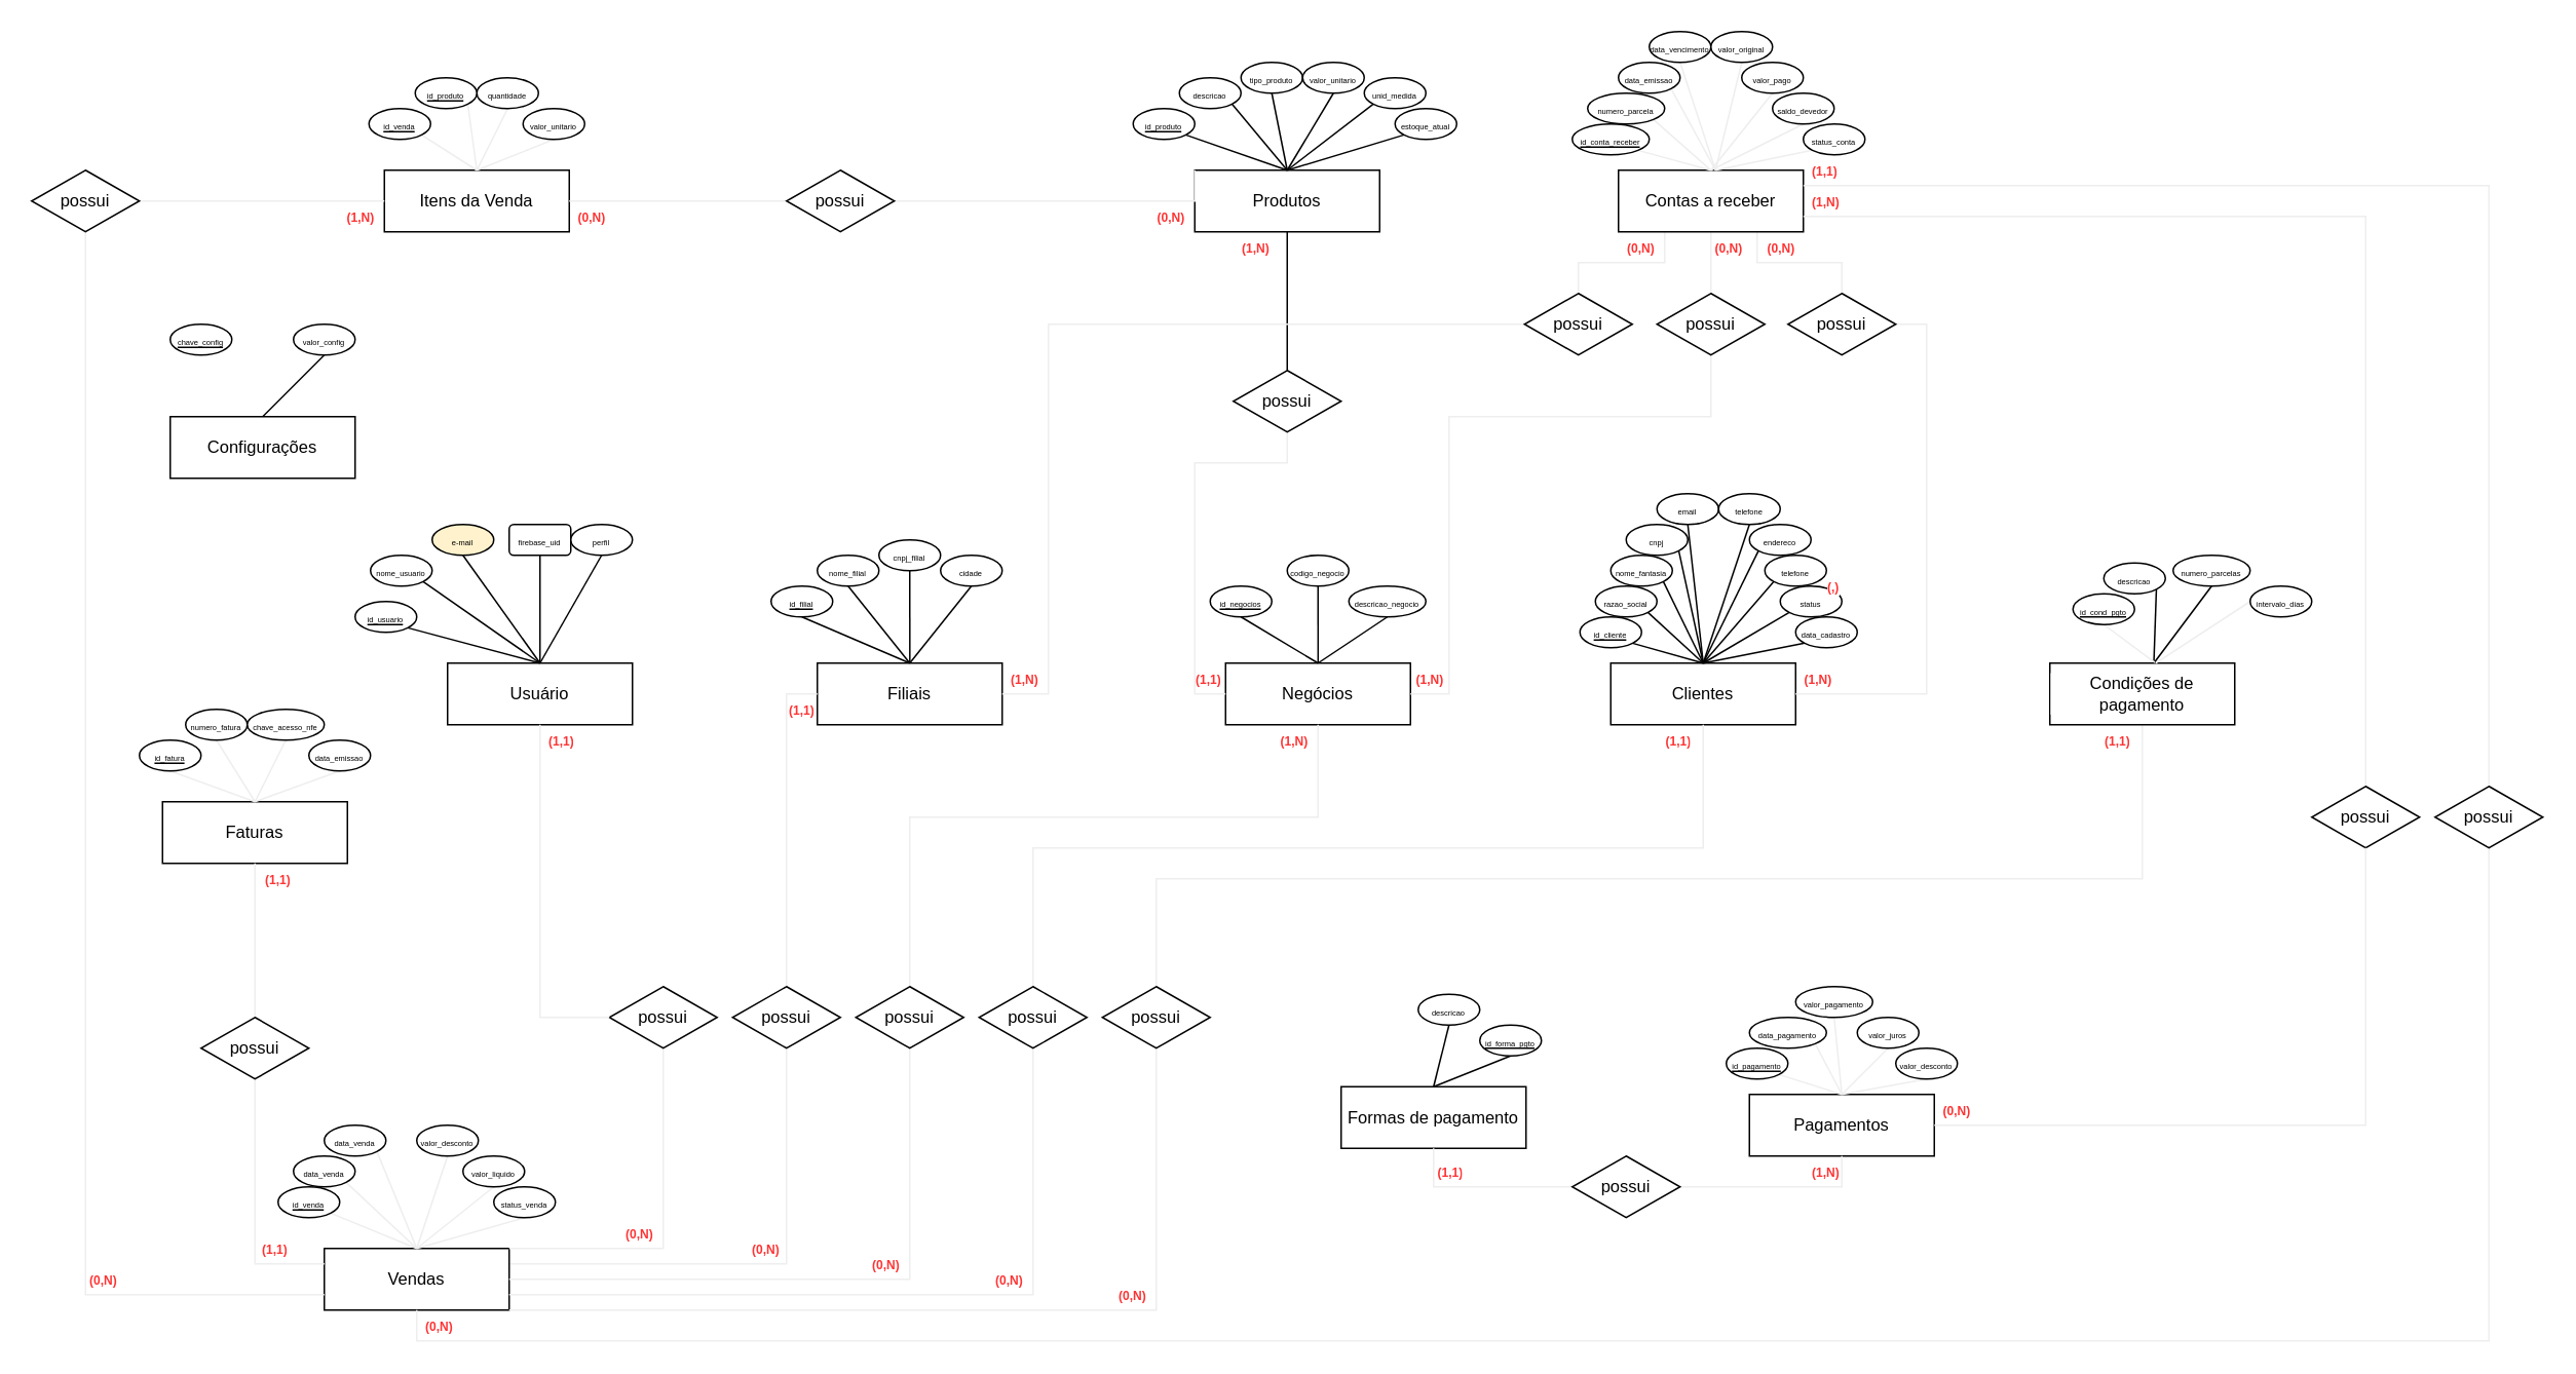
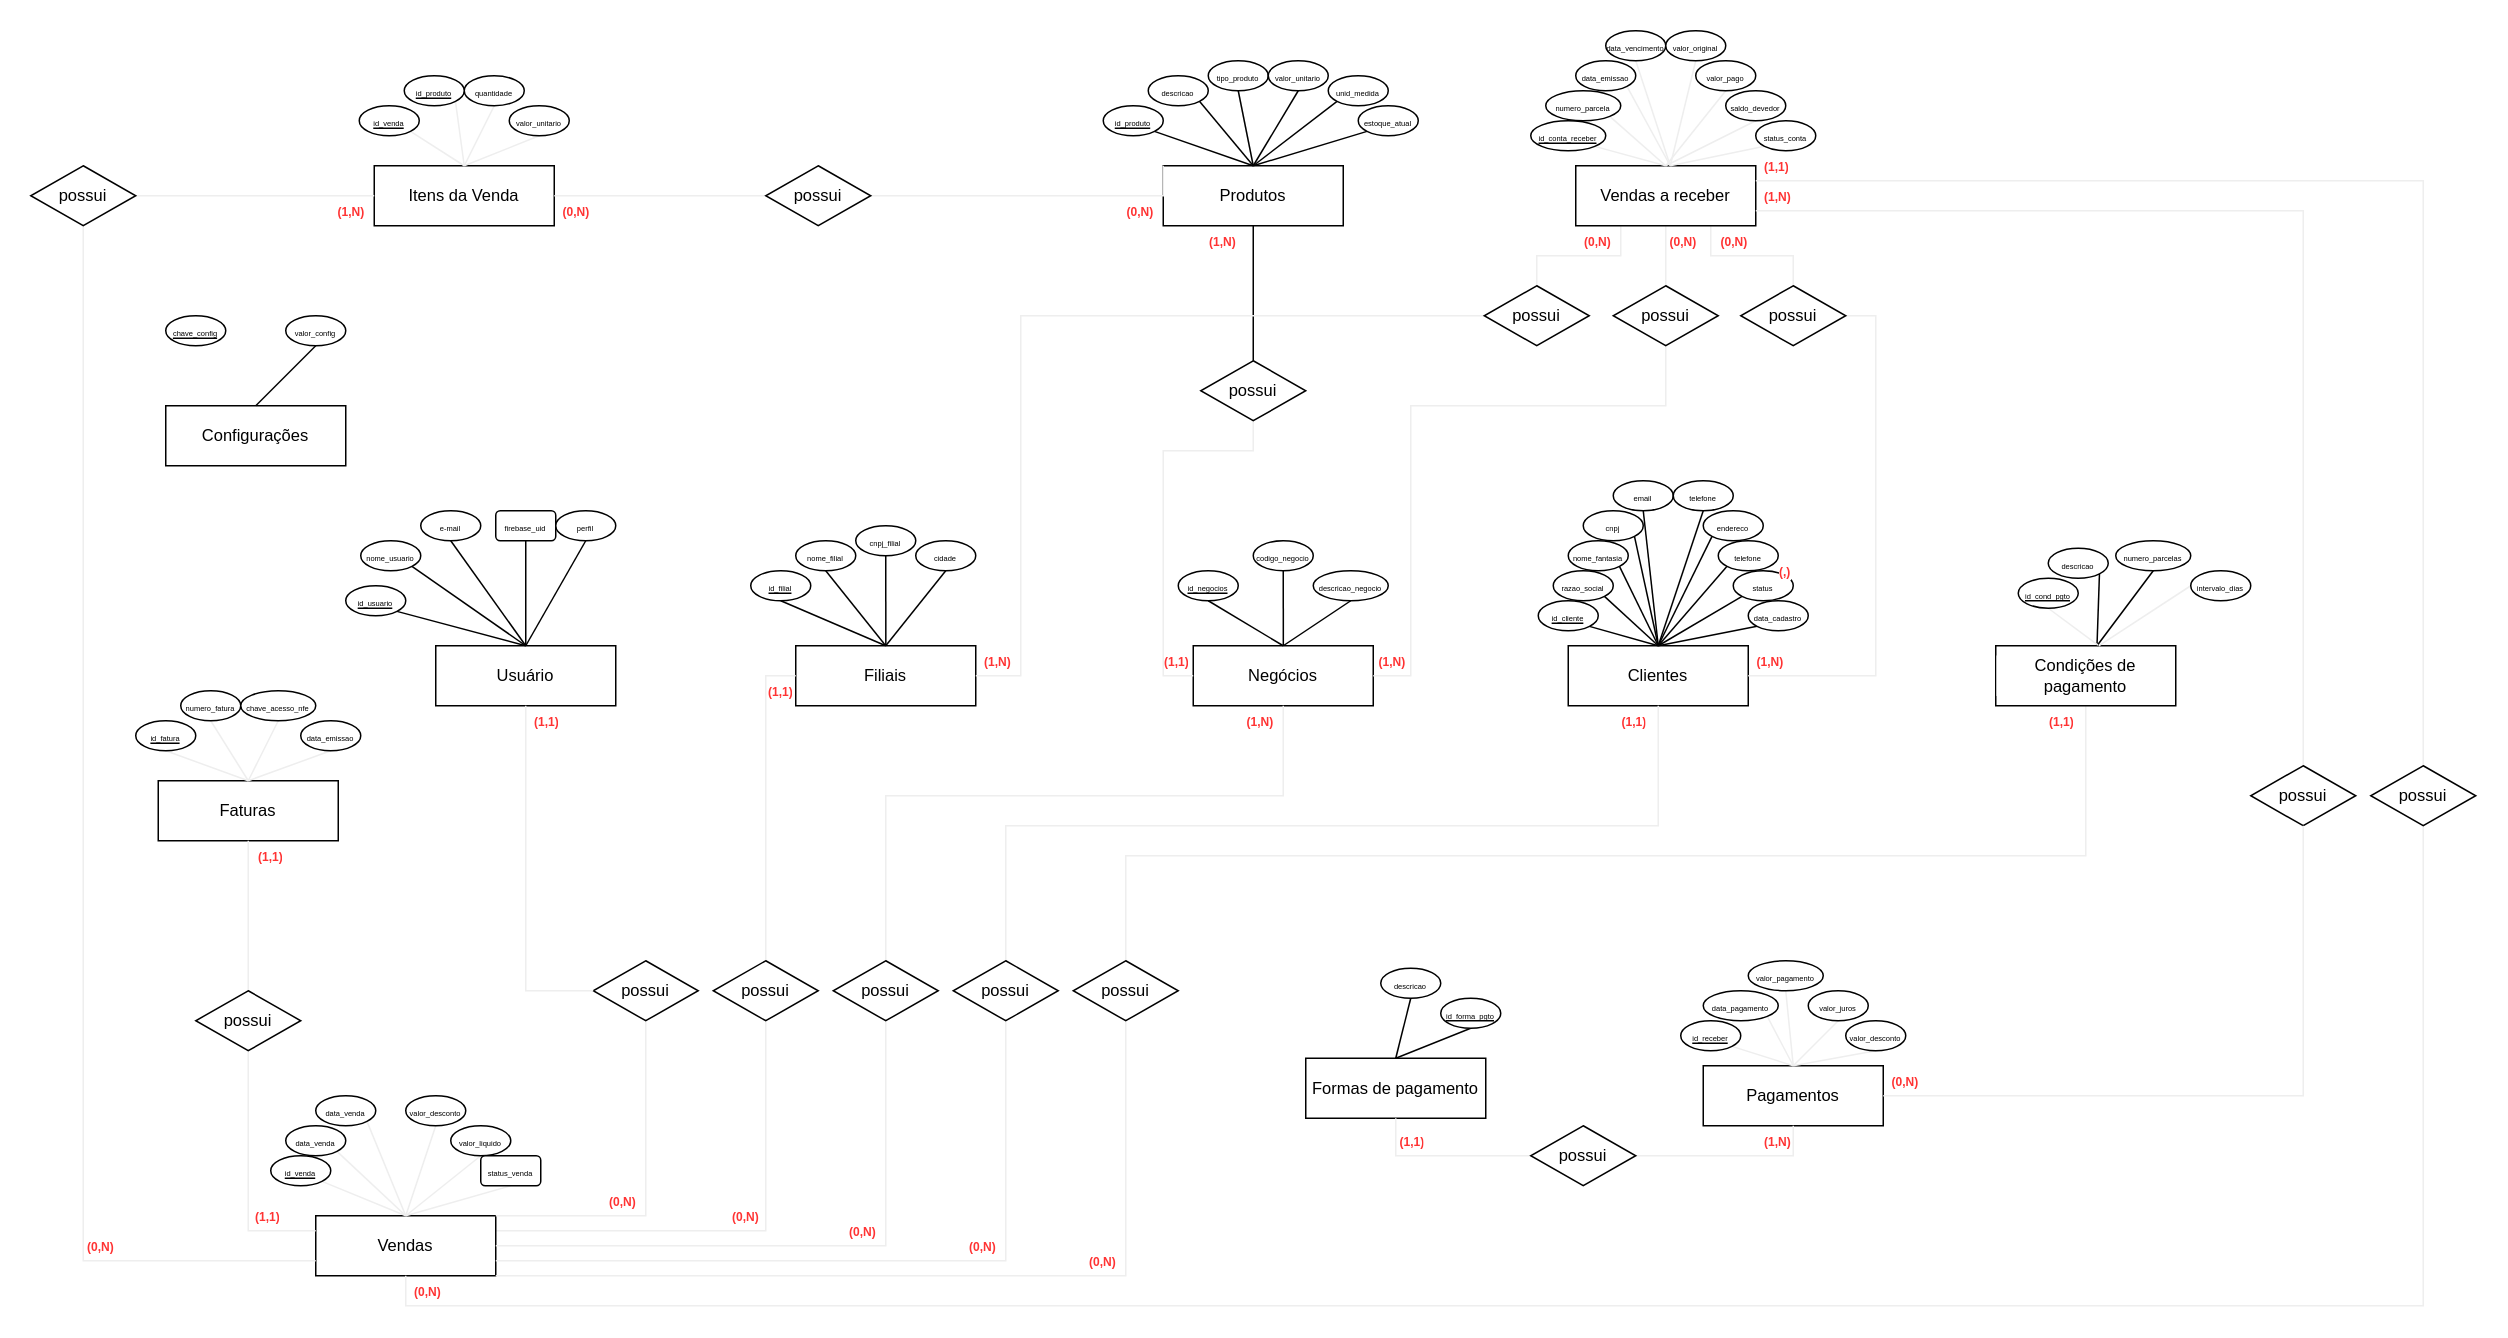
- <mxCell id="166" value="Contas a receber" style="whiteSpace=wrap;html=1;align=center;fontFamily=Helvetica;fontSize=11;fontColor=default;labelBackgroundColor=default;rounded=0;" parent="165" vertex="1"><mxGeometry x="30" y="90" width="120" height="40" as="geometry" /></mxCell>
+ <mxCell id="166" value="Vendas a receber" style="whiteSpace=wrap;html=1;align=center;fontFamily=Helvetica;fontSize=11;fontColor=default;labelBackgroundColor=default;rounded=0;" parent="165" vertex="1"><mxGeometry x="30" y="90" width="120" height="40" as="geometry" /></mxCell>
- <mxCell id="52" value="&lt;span style=&quot;font-size: 5px;&quot;&gt;e-mail&lt;/span&gt;" style="ellipse;whiteSpace=wrap;html=1;align=center;rounded=0;fillColor=#fff2cc;" parent="45" vertex="1"><mxGeometry x="50" width="40" height="20" as="geometry" /></mxCell>
+ <mxCell id="52" value="&lt;span style=&quot;font-size: 5px;&quot;&gt;e-mail&lt;/span&gt;" style="ellipse;whiteSpace=wrap;html=1;align=center;rounded=0;" parent="45" vertex="1"><mxGeometry x="50" width="40" height="20" as="geometry" /></mxCell>
- <mxCell id="191" value="&lt;span style=&quot;background-color: transparent; color: light-dark(rgb(0, 0, 0), rgb(255, 255, 255)); font-size: 5px;&quot;&gt;id_pagamento&lt;/span&gt;" style="ellipse;whiteSpace=wrap;html=1;align=center;fontStyle=4;rounded=0;" parent="188" vertex="1"><mxGeometry y="40" width="40" height="20" as="geometry" /></mxCell>
+ <mxCell id="191" value="&lt;span style=&quot;background-color: transparent; color: light-dark(rgb(0, 0, 0), rgb(255, 255, 255)); font-size: 5px;&quot;&gt;id_receber&lt;/span&gt;" style="ellipse;whiteSpace=wrap;html=1;align=center;fontStyle=4;rounded=0;" parent="188" vertex="1"><mxGeometry y="40" width="40" height="20" as="geometry" /></mxCell>
- <mxCell id="103" value="&lt;font style=&quot;font-size: 5px;&quot;&gt;status_venda&lt;/font&gt;" style="ellipse;whiteSpace=wrap;html=1;align=center;rounded=0;" parent="90" vertex="1"><mxGeometry x="140" y="60" width="40" height="20" as="geometry" /></mxCell>
+ <mxCell id="103" value="&lt;font style=&quot;font-size: 5px;&quot;&gt;status_venda&lt;/font&gt;" style="whiteSpace=wrap;html=1;align=center;rounded=1;" parent="90" vertex="1"><mxGeometry x="140" y="60" width="40" height="20" as="geometry" /></mxCell>
